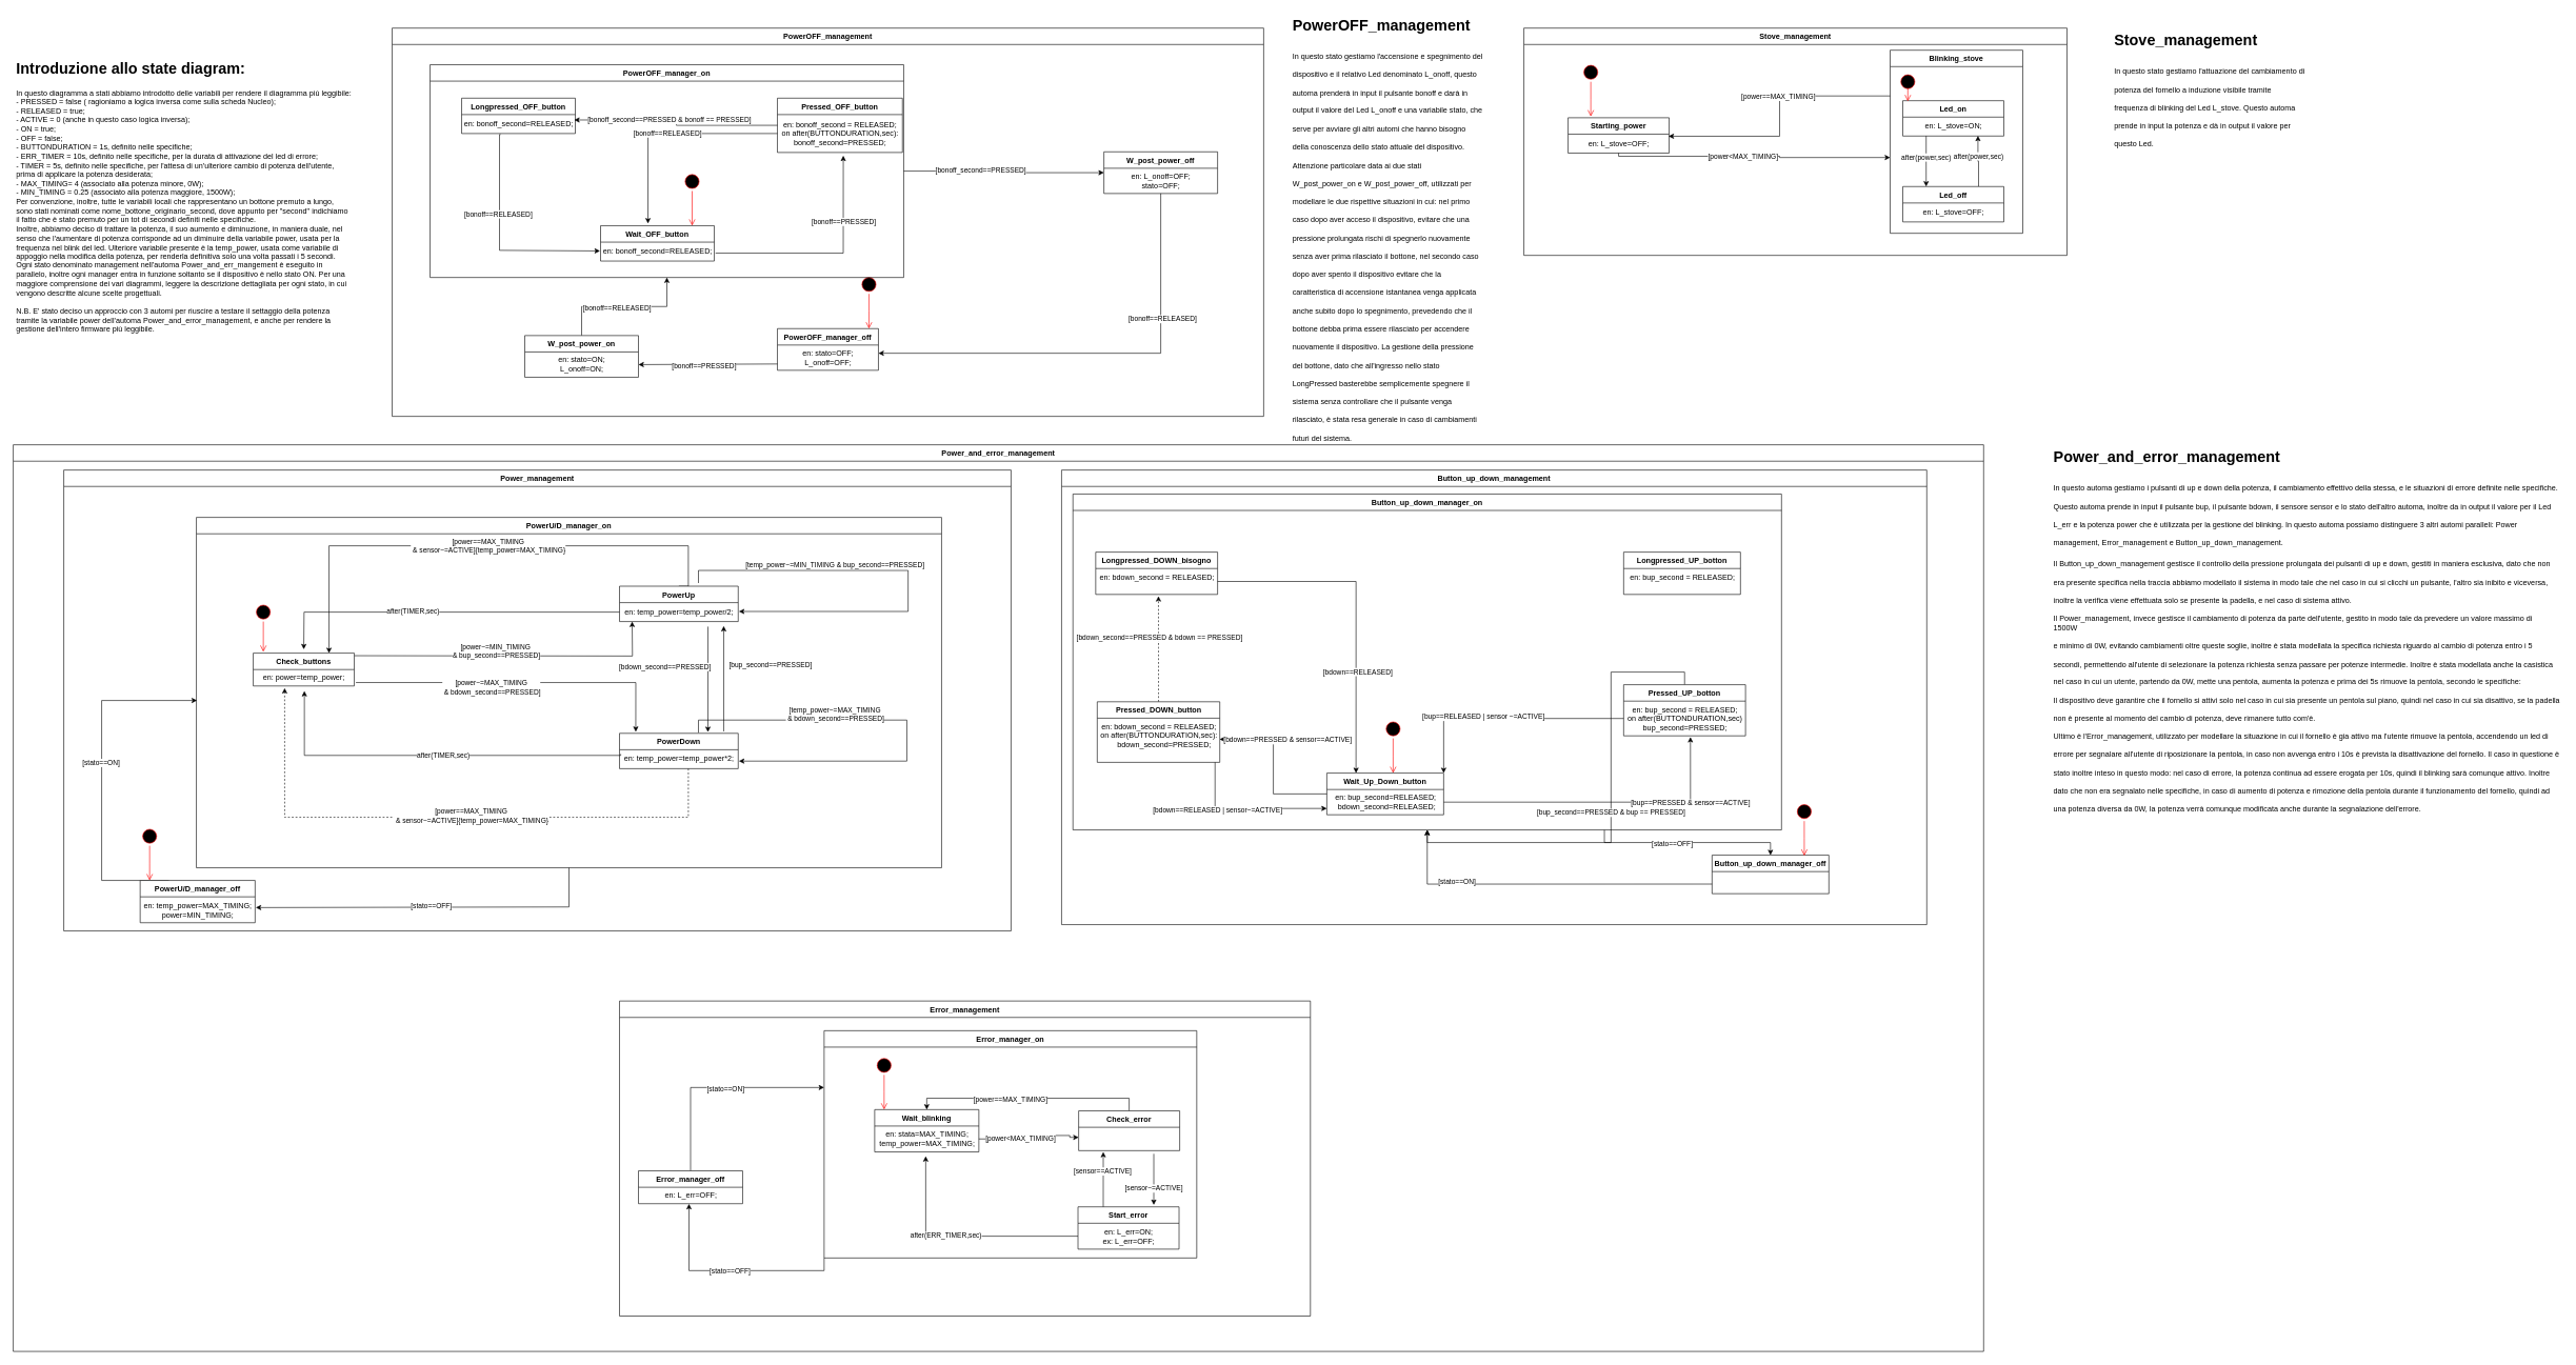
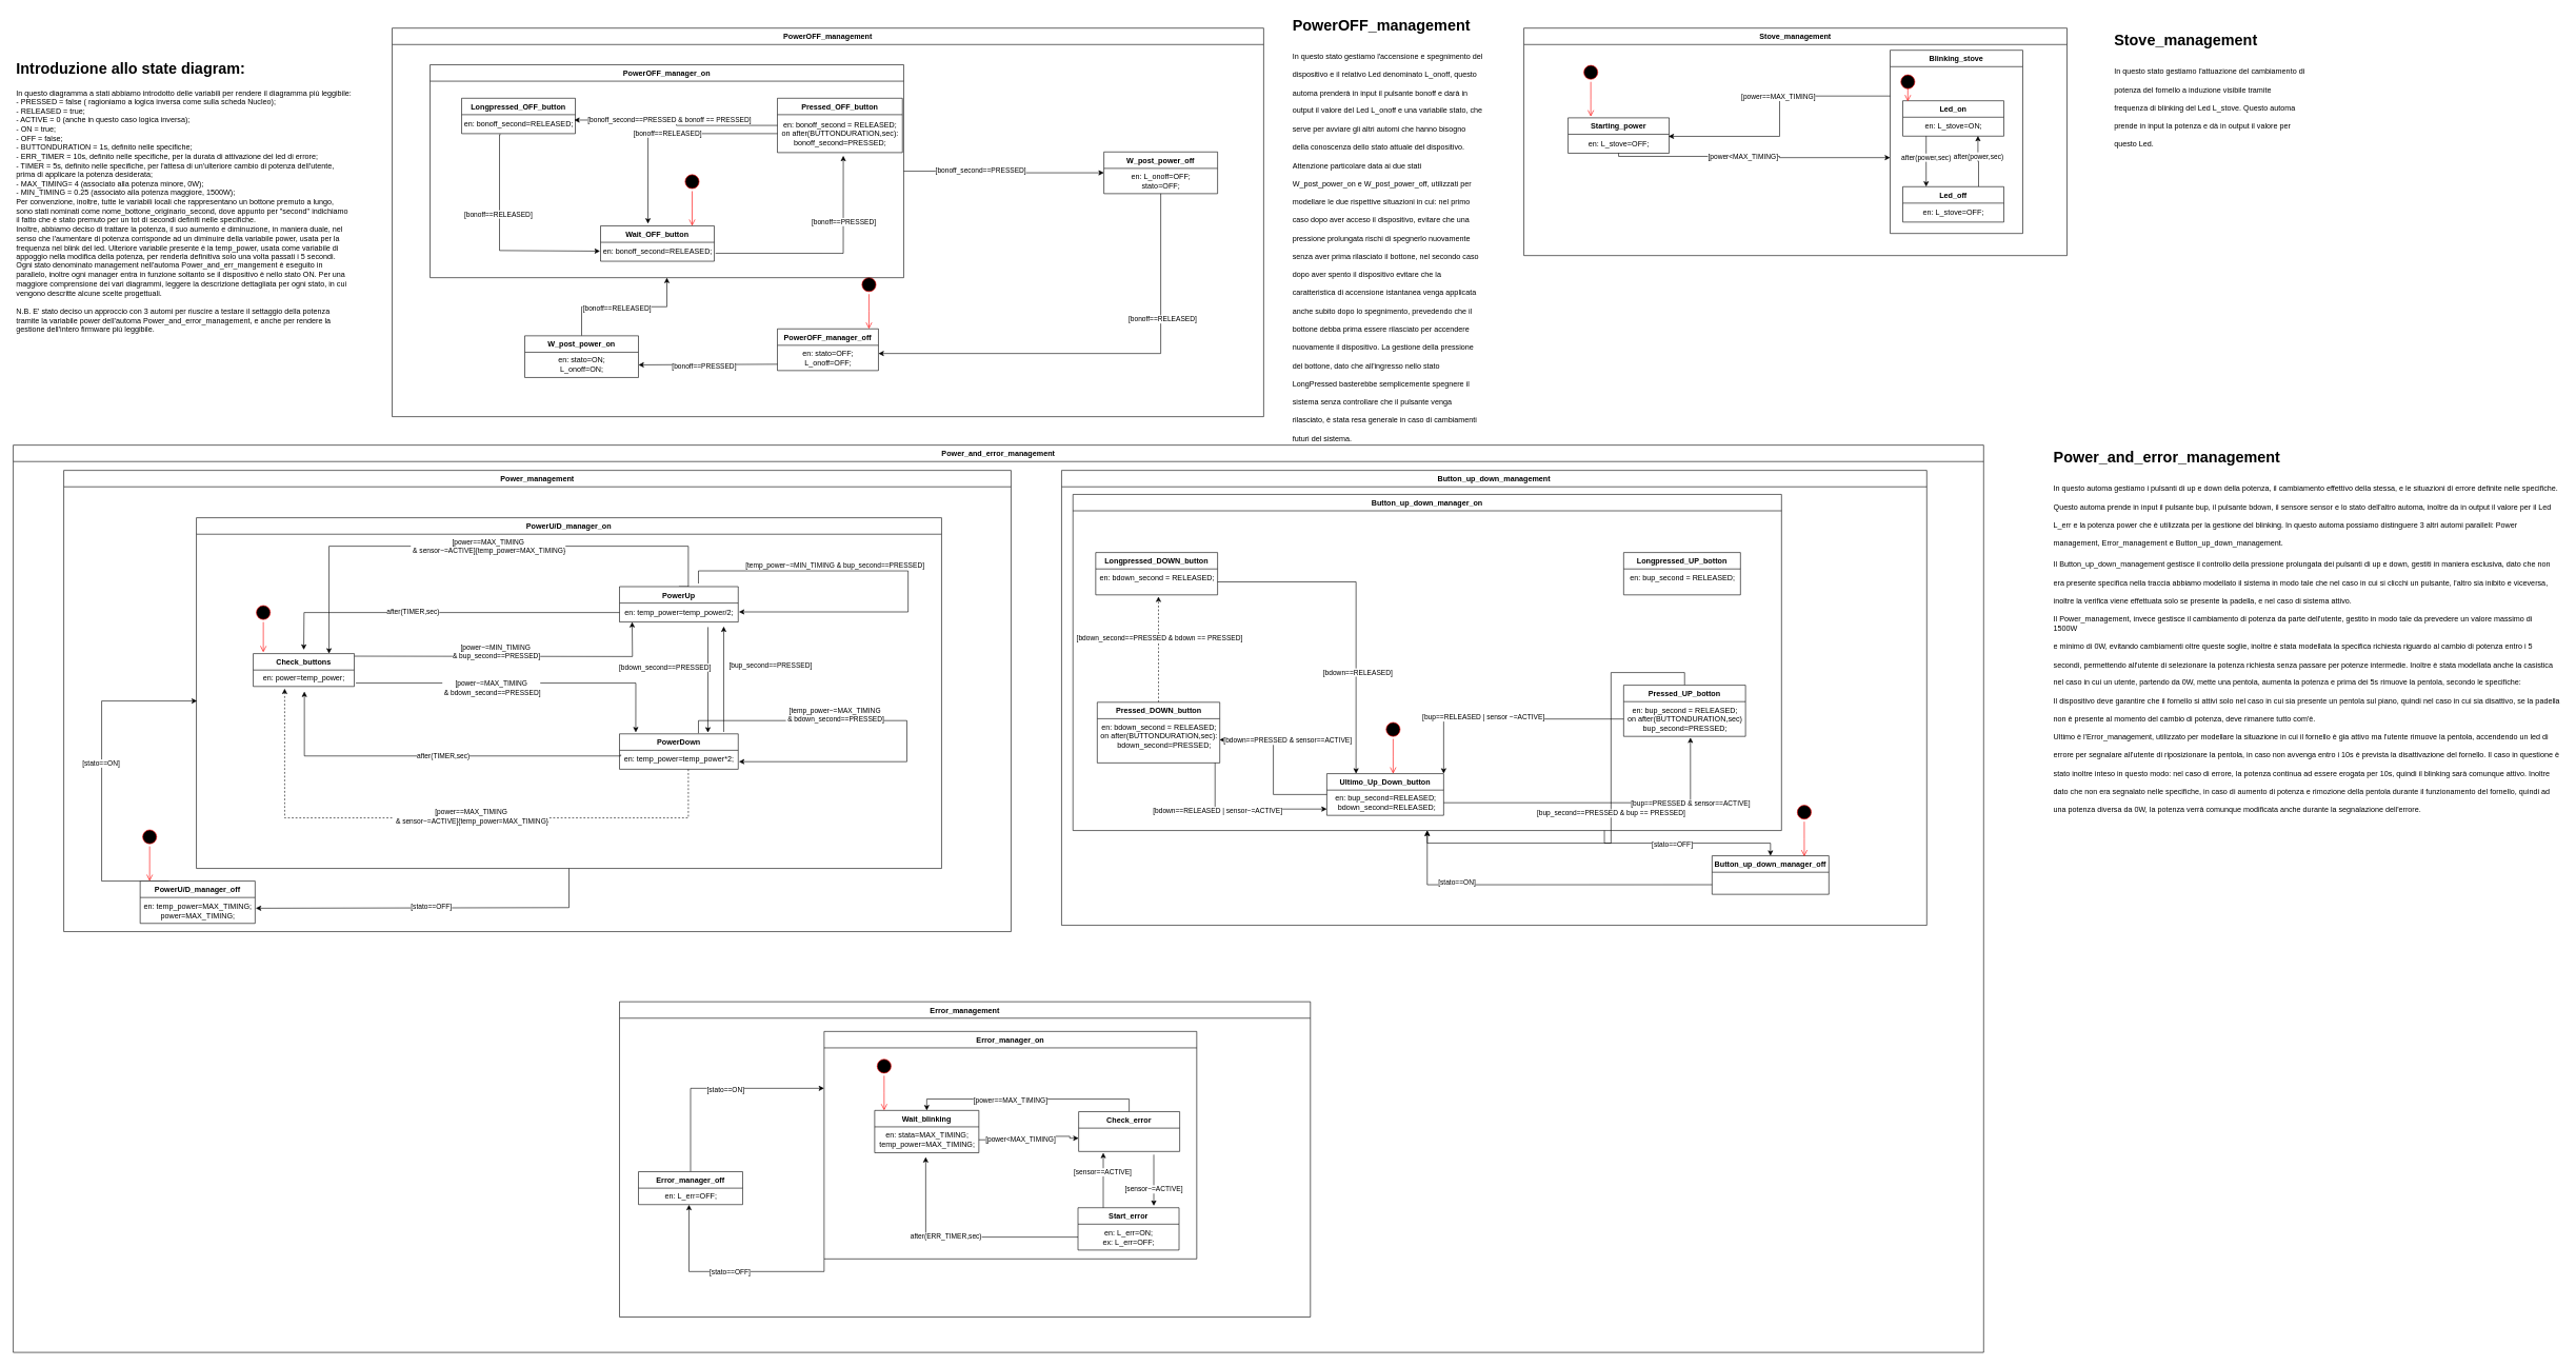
- <mxCell id="63" value="Longpressed_DOWN_bisogno" style="swimlane;fontStyle=1;align=center;verticalAlign=top;childLayout=stackLayout;horizontal=1;startSize=26;horizontalStack=0;resizeParent=1;resizeParentMax=0;resizeLast=0;collapsible=1;marginBottom=0;whiteSpace=wrap;html=1;" parent="1" vertex="1"><mxGeometry x="1734" y="874" width="193" height="67" as="geometry" /></mxCell>
+ <mxCell id="63" value="Longpressed_DOWN_button" style="swimlane;fontStyle=1;align=center;verticalAlign=top;childLayout=stackLayout;horizontal=1;startSize=26;horizontalStack=0;resizeParent=1;resizeParentMax=0;resizeLast=0;collapsible=1;marginBottom=0;whiteSpace=wrap;html=1;" parent="1" vertex="1"><mxGeometry x="1734" y="874" width="193" height="67" as="geometry" /></mxCell>
- <mxCell id="54" value="Wait_Up_Down_button" style="swimlane;fontStyle=1;align=center;verticalAlign=top;childLayout=stackLayout;horizontal=1;startSize=26;horizontalStack=0;resizeParent=1;resizeParentMax=0;resizeLast=0;collapsible=1;marginBottom=0;whiteSpace=wrap;html=1;" parent="1" vertex="1"><mxGeometry x="2100" y="1224" width="185" height="66" as="geometry" /></mxCell>
+ <mxCell id="54" value="Ultimo_Up_Down_button" style="swimlane;fontStyle=1;align=center;verticalAlign=top;childLayout=stackLayout;horizontal=1;startSize=26;horizontalStack=0;resizeParent=1;resizeParentMax=0;resizeLast=0;collapsible=1;marginBottom=0;whiteSpace=wrap;html=1;" parent="1" vertex="1"><mxGeometry x="2100" y="1224" width="185" height="66" as="geometry" /></mxCell>
- <mxCell id="89" value="en:&amp;nbsp;temp_power=MAX_TIMING;&lt;br&gt;power=MIN_TIMING;" style="text;html=1;align=center;verticalAlign=middle;resizable=0;points=[];autosize=1;strokeColor=none;fillColor=none;" parent="88" vertex="1"><mxGeometry y="26" width="182" height="41" as="geometry" /></mxCell>
+ <mxCell id="89" value="en:&amp;nbsp;temp_power=MAX_TIMING;&lt;br&gt;power=MAX_TIMING;" style="text;html=1;align=center;verticalAlign=middle;resizable=0;points=[];autosize=1;strokeColor=none;fillColor=none;" parent="88" vertex="1"><mxGeometry y="26" width="182" height="41" as="geometry" /></mxCell>
